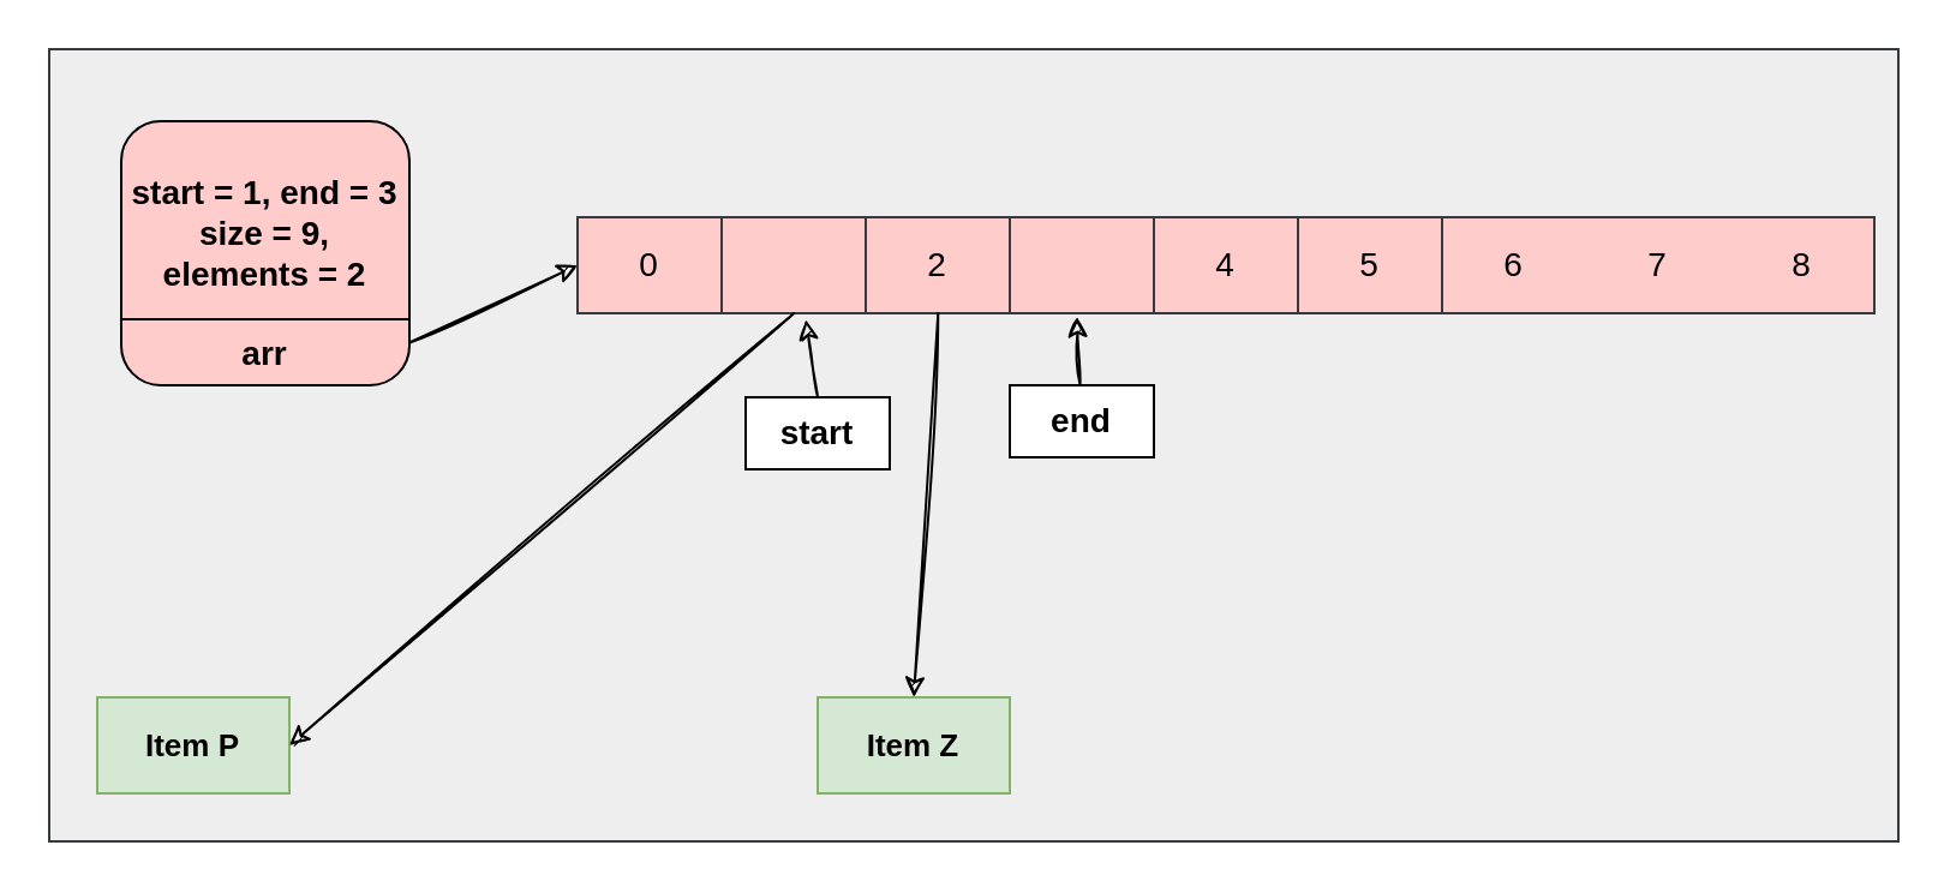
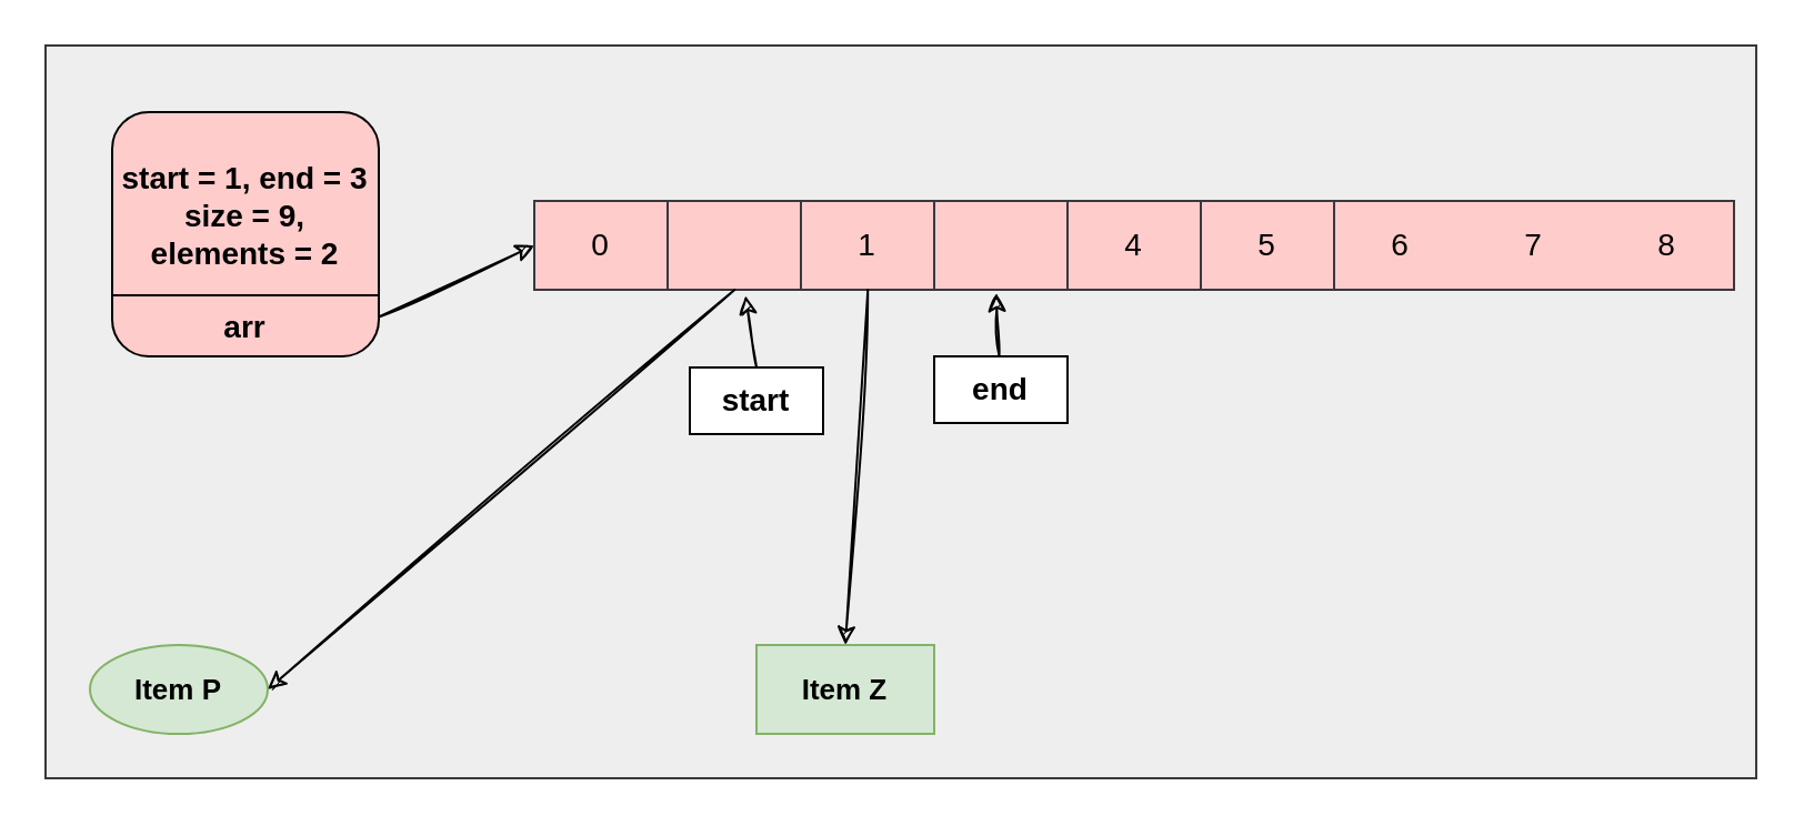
- <mxCell id="9" value="&lt;font color=&quot;#000000&quot;&gt;2&lt;/font&gt;" style="shape=partialRectangle;html=1;whiteSpace=wrap;connectable=0;overflow=hidden;fillColor=none;top=0;left=0;bottom=0;right=0;pointerEvents=1;fontSize=14;" parent="7" vertex="1"><mxGeometry x="120" width="60" height="40" as="geometry"><mxRectangle width="60" height="40" as="alternateBounds" /></mxGeometry></mxCell>
+ <mxCell id="9" value="&lt;font color=&quot;#000000&quot;&gt;1&lt;/font&gt;" style="shape=partialRectangle;html=1;whiteSpace=wrap;connectable=0;overflow=hidden;fillColor=none;top=0;left=0;bottom=0;right=0;pointerEvents=1;fontSize=14;" parent="7" vertex="1"><mxGeometry x="120" width="60" height="40" as="geometry"><mxRectangle width="60" height="40" as="alternateBounds" /></mxGeometry></mxCell>
- <mxCell id="17" value="&lt;b&gt;&lt;font style=&quot;font-size: 13px&quot;&gt;Item P&lt;/font&gt;&lt;/b&gt;" style="rounded=0;whiteSpace=wrap;html=1;fontSize=14;fillColor=#d5e8d4;strokeColor=#82b366;fontColor=#000000;" parent="1" vertex="1"><mxGeometry x="40" y="290" width="80" height="40" as="geometry" /></mxCell>
+ <mxCell id="17" value="&lt;b&gt;&lt;font style=&quot;font-size: 13px&quot;&gt;Item P&lt;/font&gt;&lt;/b&gt;" style="ellipse;whiteSpace=wrap;html=1;fontSize=14;fillColor=#d5e8d4;strokeColor=#82b366;fontColor=#000000;" parent="1" vertex="1"><mxGeometry x="40" y="290" width="80" height="40" as="geometry" /></mxCell>
